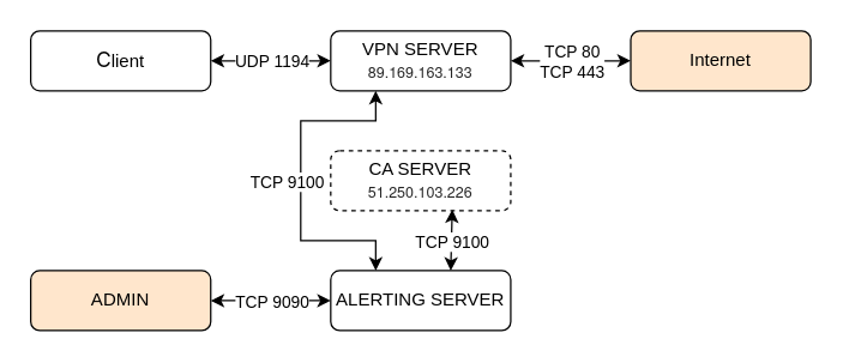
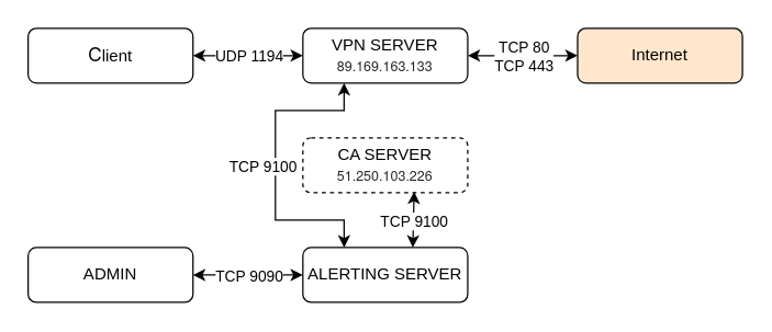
- <mxCell id="7" value="ADMIN" style="rounded=1;whiteSpace=wrap;html=1;fillColor=#ffe6cc;" vertex="1" parent="1"><mxGeometry x="20" y="180" width="120" height="40" as="geometry" /></mxCell>
+ <mxCell id="7" value="ADMIN" style="rounded=1;whiteSpace=wrap;html=1;" vertex="1" parent="1"><mxGeometry x="20" y="180" width="120" height="40" as="geometry" /></mxCell>
